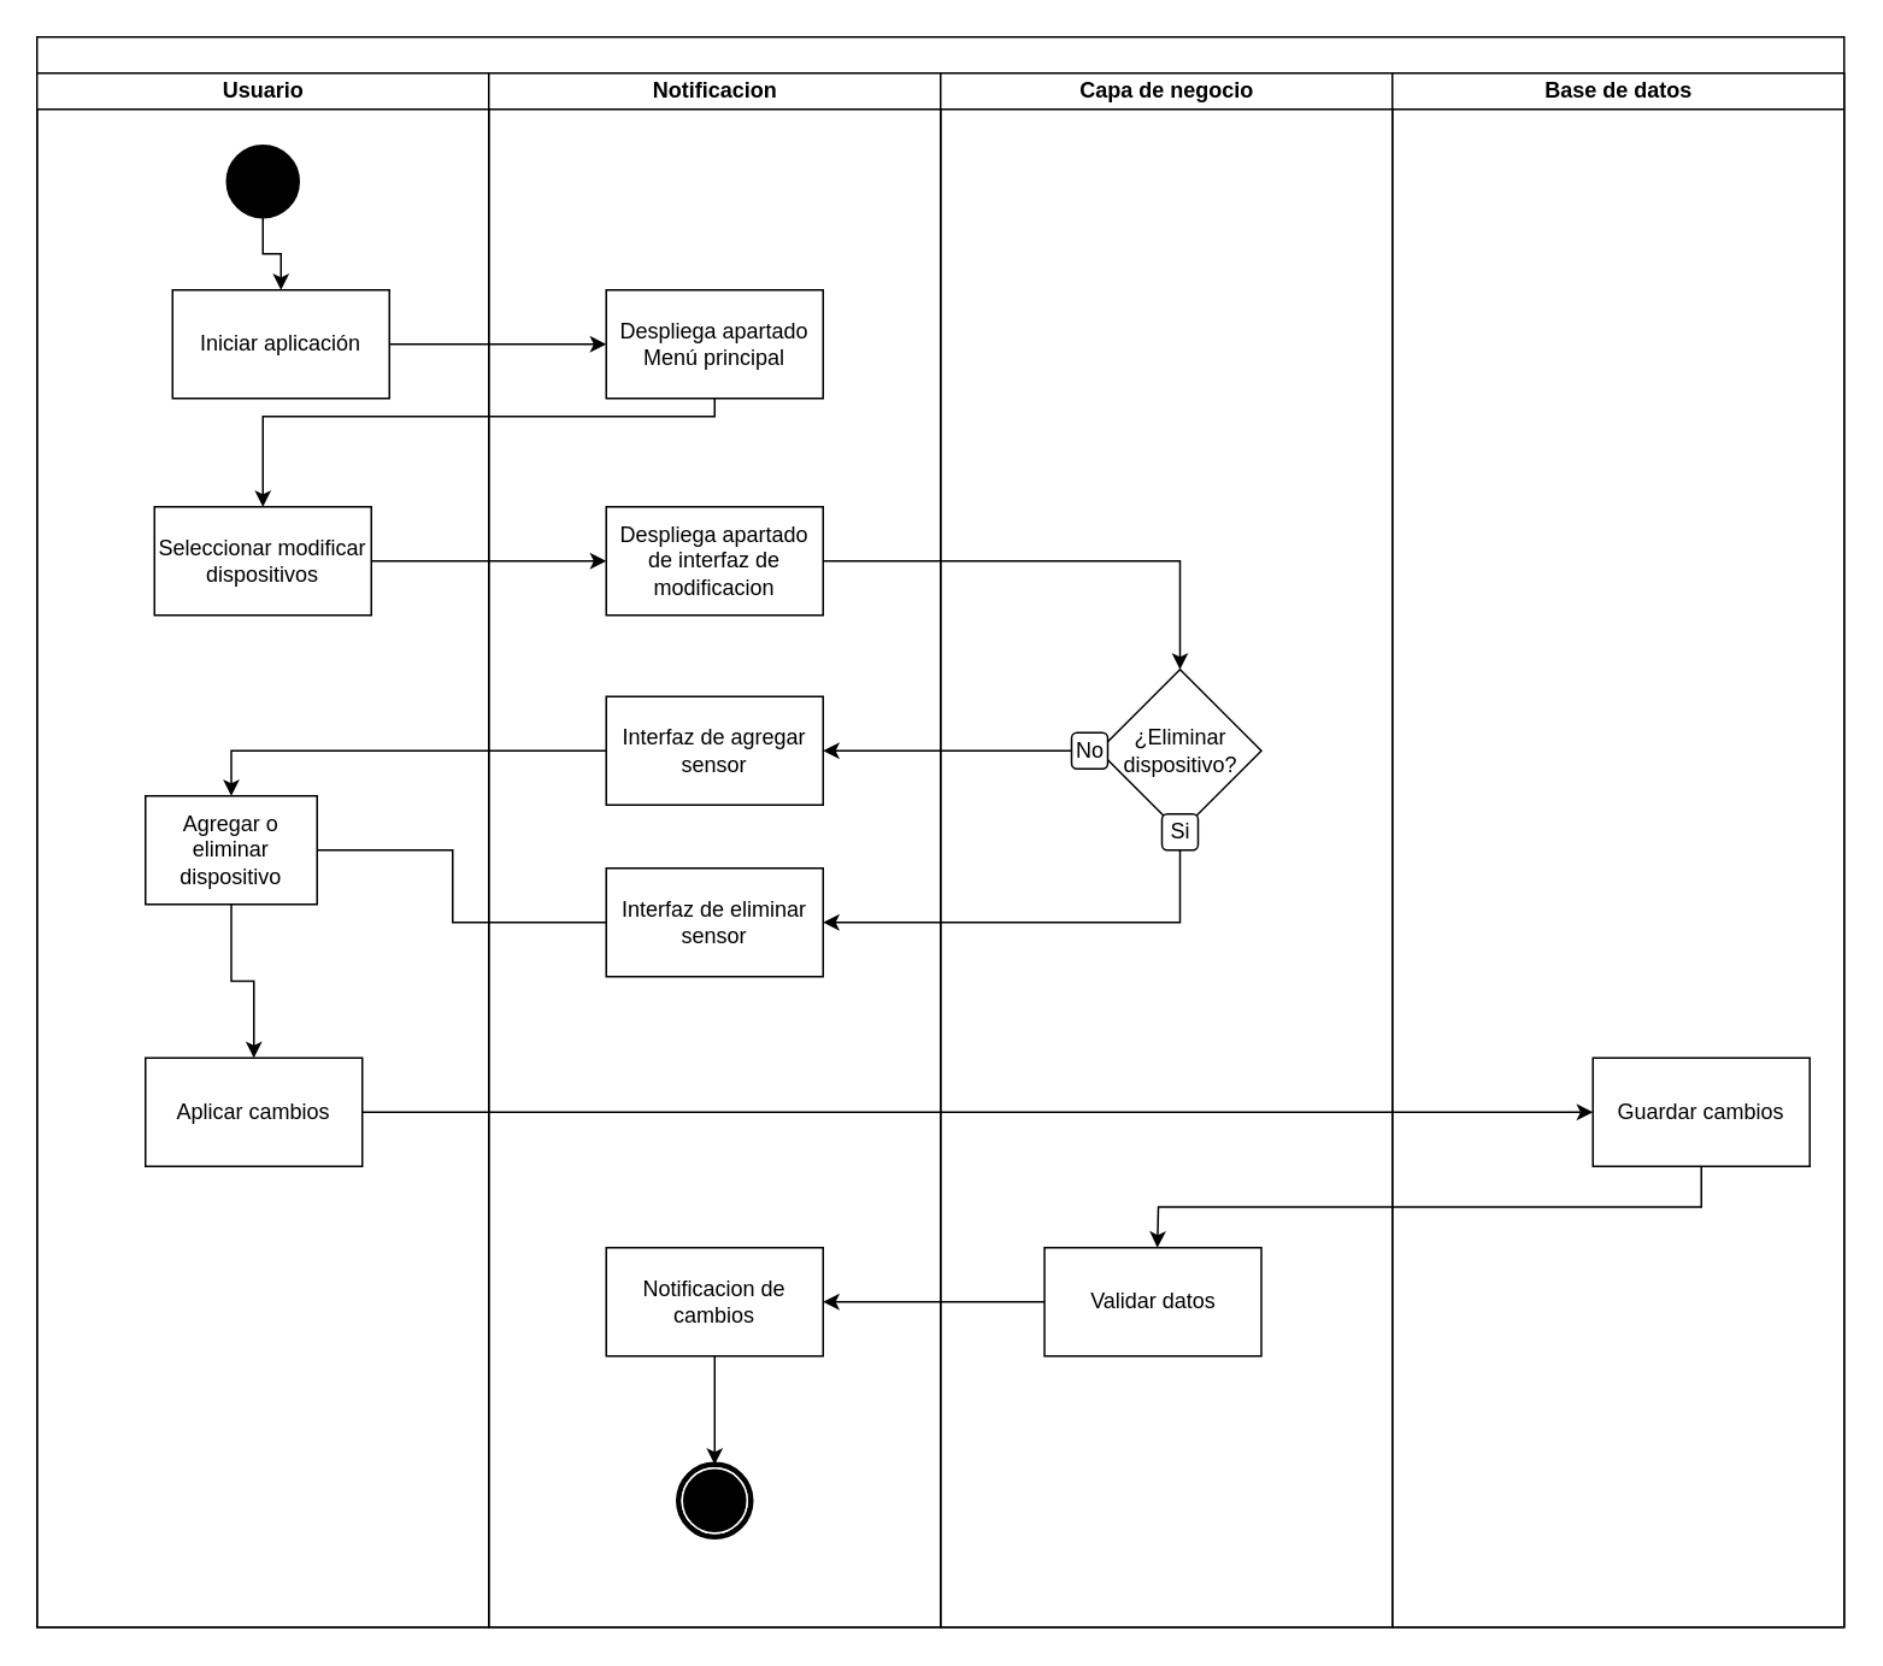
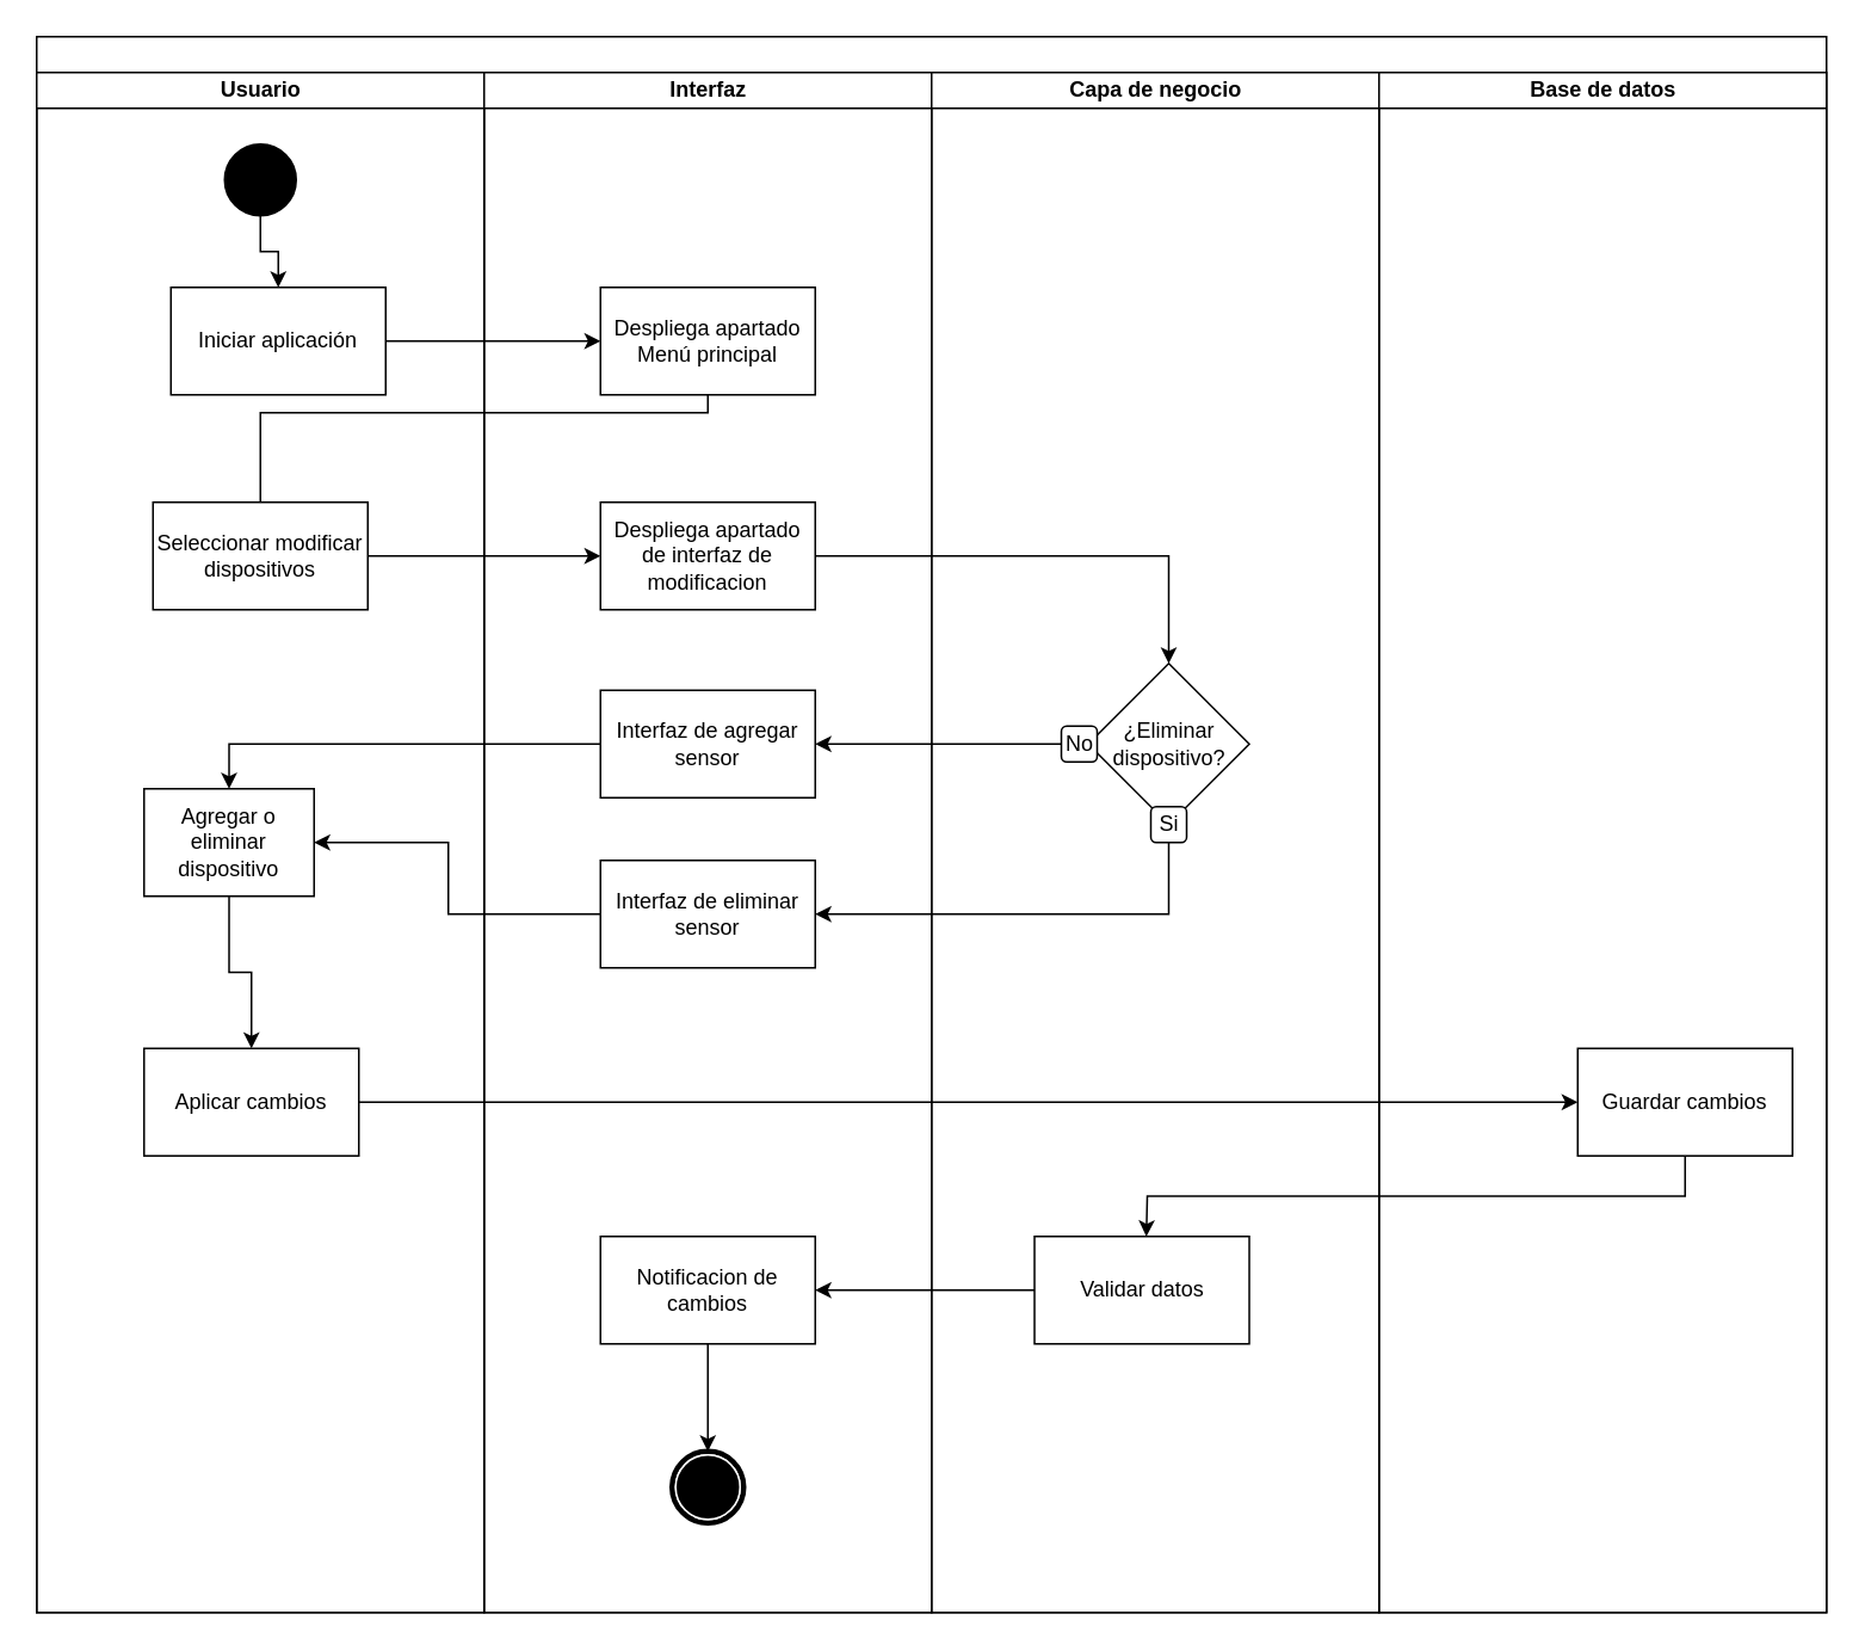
- <mxCell id="11" value="Notificacion" style="swimlane;html=1;startSize=20;" vertex="1" parent="2"><mxGeometry x="250" y="20" width="250" height="860" as="geometry" /></mxCell>
+ <mxCell id="11" value="Interfaz" style="swimlane;html=1;startSize=20;" vertex="1" parent="2"><mxGeometry x="250" y="20" width="250" height="860" as="geometry" /></mxCell>
- <mxCell id="28" value="" style="edgeStyle=orthogonalEdgeStyle;rounded=0;orthogonalLoop=1;jettySize=auto;html=1;" edge="1" parent="2" source="12" target="7"><mxGeometry relative="1" as="geometry"><Array as="points"><mxPoint x="375" y="210" /><mxPoint x="125" y="210" /></Array></mxGeometry></mxCell>
+ <mxCell id="28" value="" style="edgeStyle=orthogonalEdgeStyle;rounded=0;orthogonalLoop=1;jettySize=auto;html=1;endArrow=none;" edge="1" parent="2" source="12" target="7"><mxGeometry relative="1" as="geometry"><Array as="points"><mxPoint x="375" y="210" /><mxPoint x="125" y="210" /></Array></mxGeometry></mxCell>
- <mxCell id="33" style="edgeStyle=orthogonalEdgeStyle;rounded=0;orthogonalLoop=1;jettySize=auto;html=1;exitX=0;exitY=0.5;exitDx=0;exitDy=0;entryX=1;entryY=0.5;entryDx=0;entryDy=0;endArrow=none;" edge="1" parent="2" source="15" target="9"><mxGeometry relative="1" as="geometry"><Array as="points"><mxPoint x="230" y="490" /><mxPoint x="230" y="450" /></Array></mxGeometry></mxCell>
+ <mxCell id="33" style="edgeStyle=orthogonalEdgeStyle;rounded=0;orthogonalLoop=1;jettySize=auto;html=1;exitX=0;exitY=0.5;exitDx=0;exitDy=0;entryX=1;entryY=0.5;entryDx=0;entryDy=0;" edge="1" parent="2" source="15" target="9"><mxGeometry relative="1" as="geometry"><Array as="points"><mxPoint x="230" y="490" /><mxPoint x="230" y="450" /></Array></mxGeometry></mxCell>
